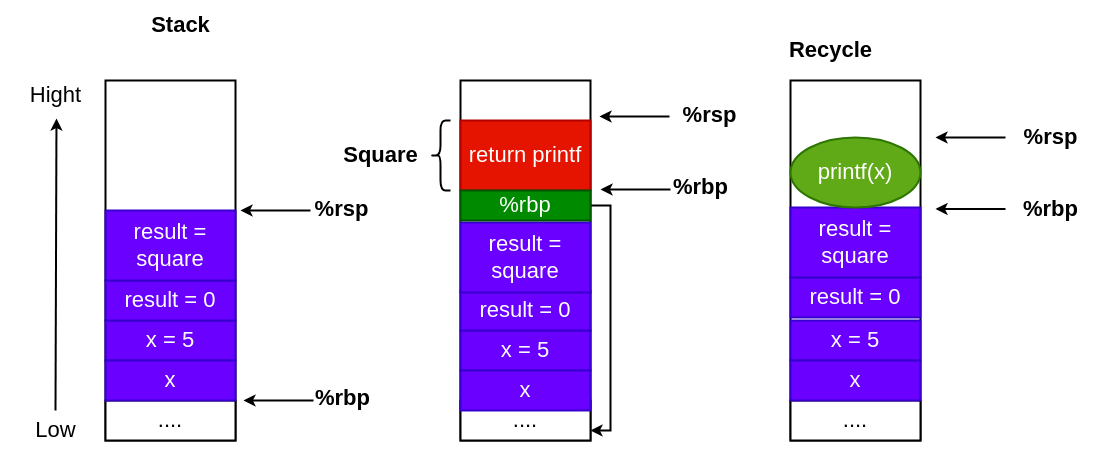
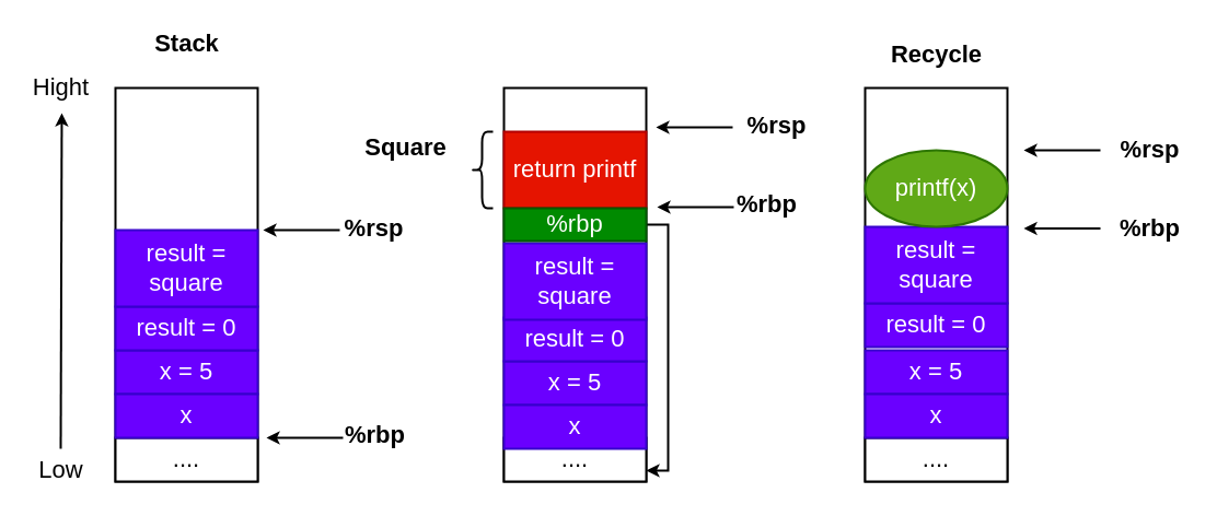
- <mxCell id="42" value="&lt;b&gt;Stack&lt;/b&gt;" style="text;html=1;align=center;verticalAlign=middle;resizable=0;points=[];autosize=1;strokeColor=none;fillColor=none;fontSize=22;" vertex="1" parent="1"><mxGeometry x="140" y="5" width="80" height="40" as="geometry" /></mxCell>
+ <mxCell id="42" value="&lt;b&gt;Stack&lt;/b&gt;" style="text;html=1;align=center;verticalAlign=middle;resizable=0;points=[];autosize=1;strokeColor=none;fillColor=none;fontSize=22;" vertex="1" parent="1"><mxGeometry x="130" y="20" width="80" height="40" as="geometry" /></mxCell>
- <mxCell id="39" value="&lt;b&gt;Recycle&lt;/b&gt;" style="text;html=1;align=center;verticalAlign=middle;resizable=0;points=[];autosize=1;strokeColor=none;fillColor=none;fontSize=22;" vertex="1" parent="1"><mxGeometry x="775" y="30" width="110" height="40" as="geometry" /></mxCell>
+ <mxCell id="39" value="&lt;b&gt;Recycle&lt;/b&gt;" style="text;html=1;align=center;verticalAlign=middle;resizable=0;points=[];autosize=1;strokeColor=none;fillColor=none;fontSize=22;" vertex="1" parent="1"><mxGeometry x="800" y="30" width="110" height="40" as="geometry" /></mxCell>
- <mxCell id="10" value="Hight" style="text;html=1;align=center;verticalAlign=middle;resizable=0;points=[];autosize=1;strokeColor=none;fillColor=none;fontSize=22;" vertex="1" parent="1"><mxGeometry x="20" y="75" width="70" height="40" as="geometry" /></mxCell>
+ <mxCell id="10" value="Hight" style="text;html=1;align=center;verticalAlign=middle;resizable=0;points=[];autosize=1;strokeColor=none;fillColor=none;fontSize=22;" vertex="1" parent="1"><mxGeometry x="20" y="60" width="70" height="40" as="geometry" /></mxCell>
- <mxCell id="27" value="&lt;b&gt;Square&lt;/b&gt;" style="text;html=1;align=center;verticalAlign=middle;resizable=0;points=[];autosize=1;strokeColor=none;fillColor=none;fontSize=22;" vertex="1" parent="1"><mxGeometry x="330" y="135" width="100" height="40" as="geometry" /></mxCell>
+ <mxCell id="27" value="&lt;b&gt;Square&lt;/b&gt;" style="text;html=1;align=center;verticalAlign=middle;resizable=0;points=[];autosize=1;strokeColor=none;fillColor=none;fontSize=22;" vertex="1" parent="1"><mxGeometry x="320" y="115" width="100" height="40" as="geometry" /></mxCell>
